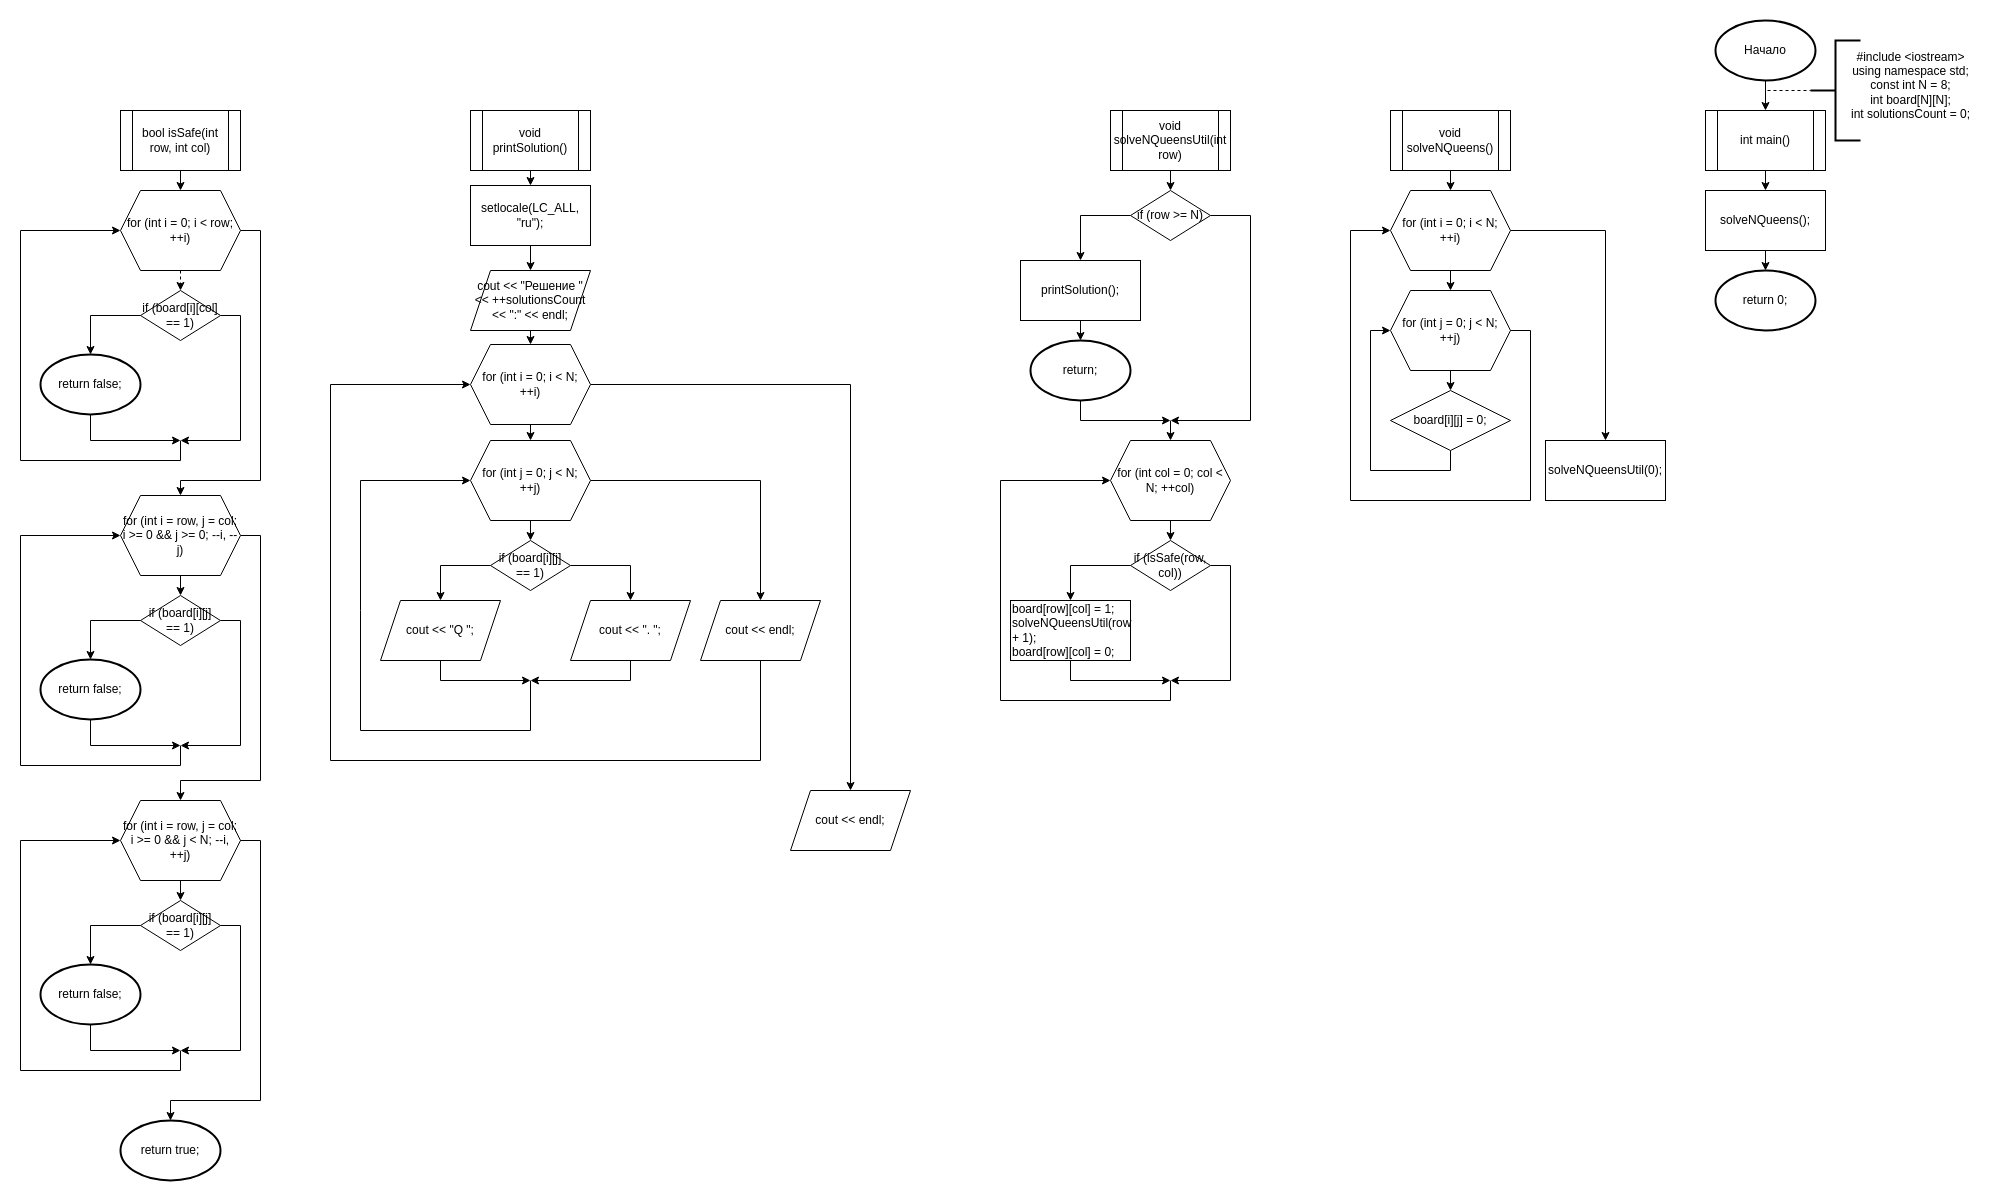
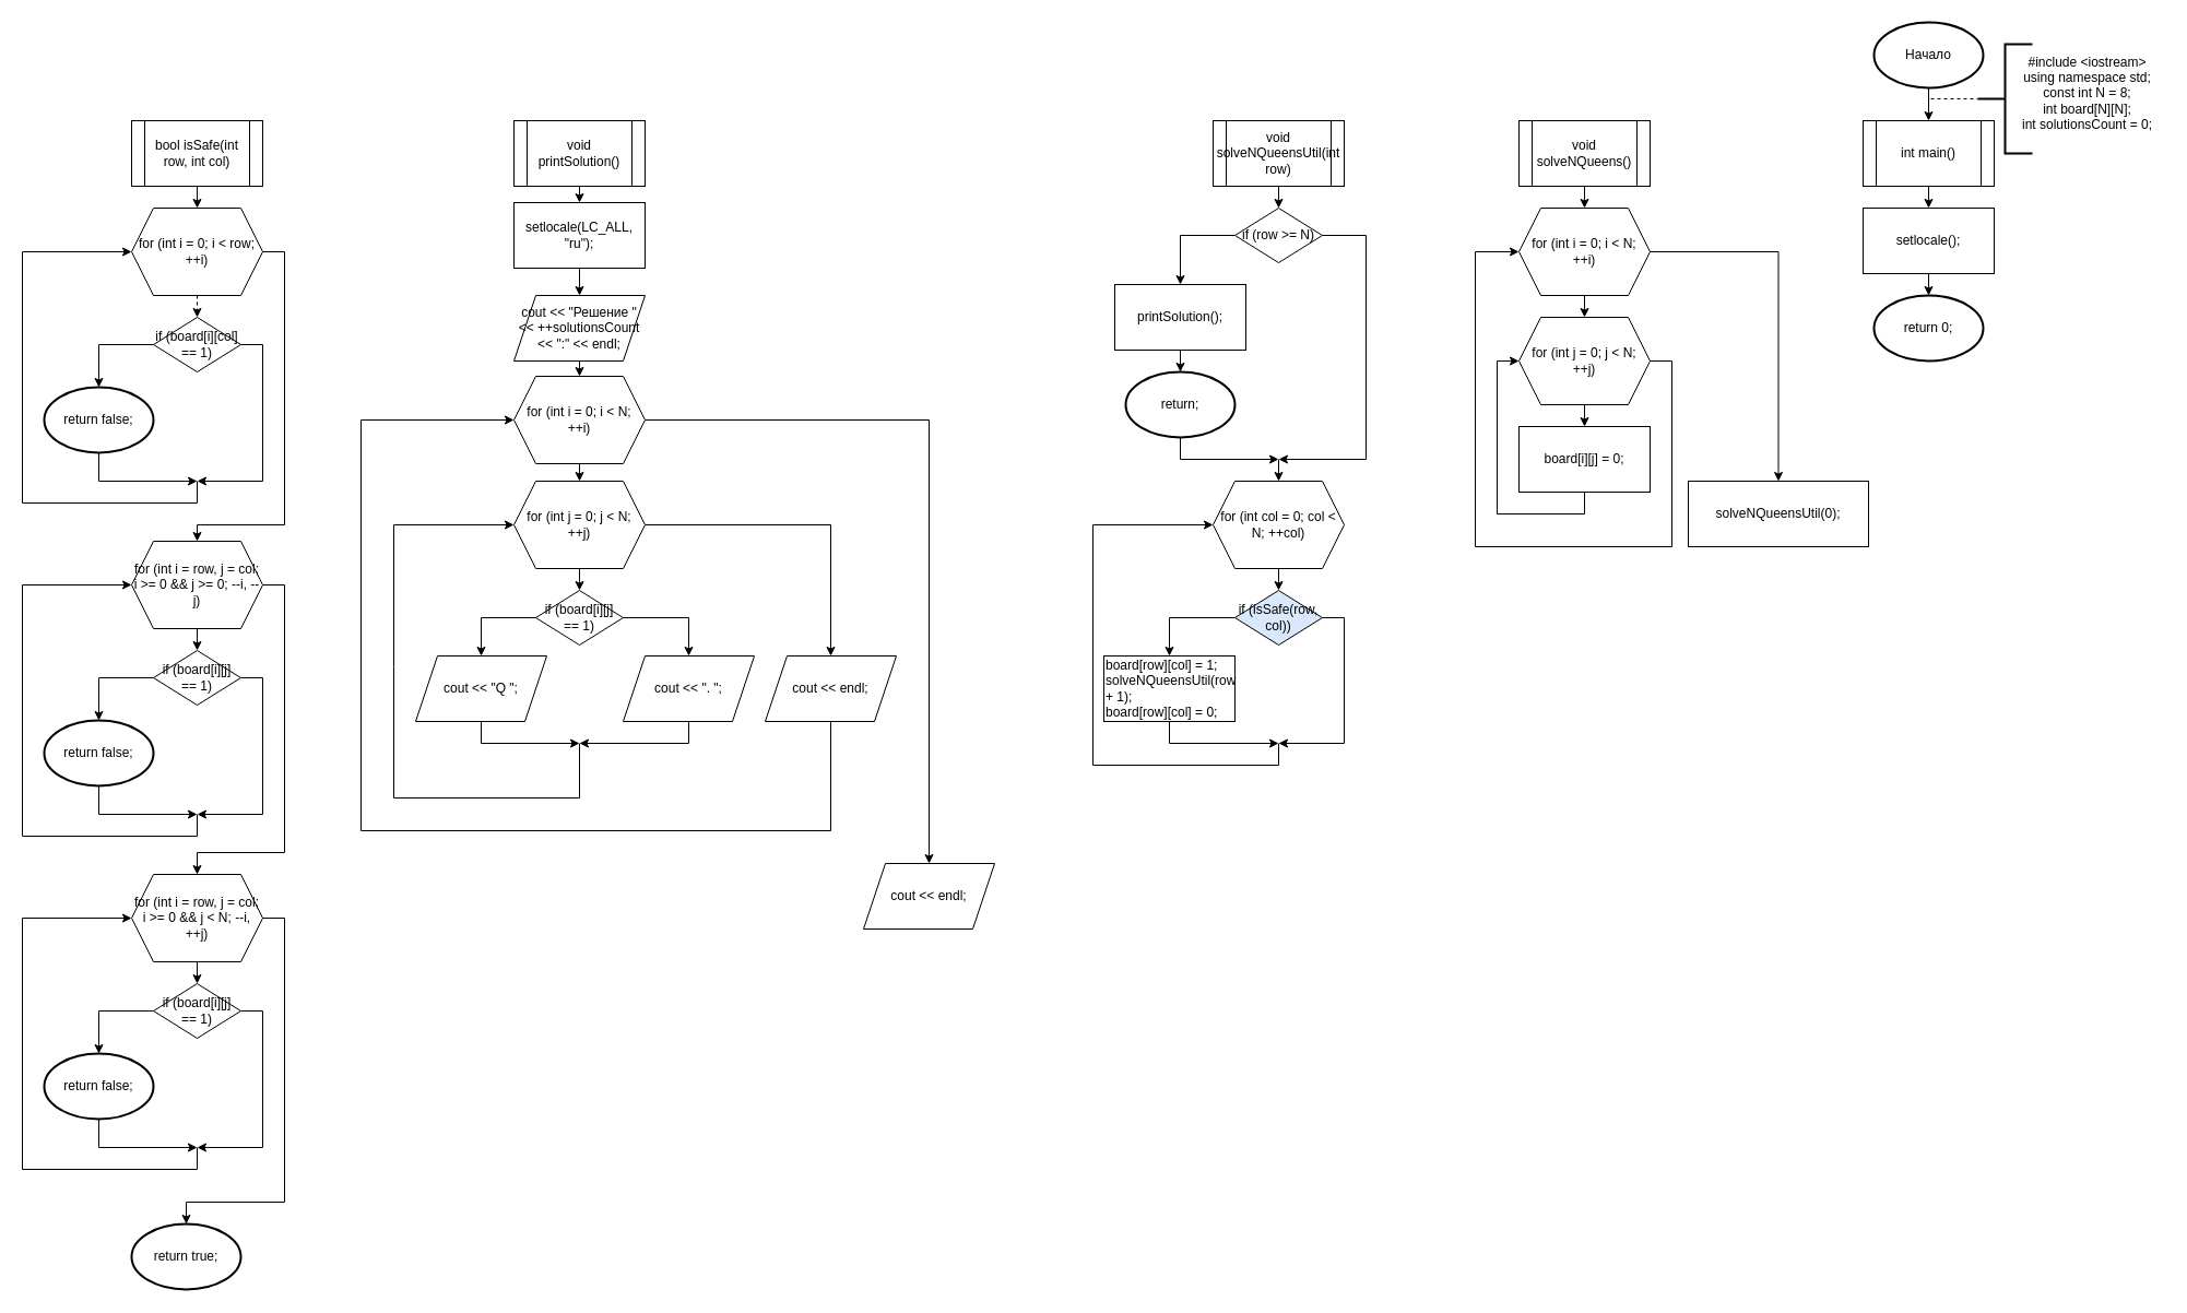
- <mxCell id="10" value="solveNQueens();" style="rounded=0;whiteSpace=wrap;html=1;" parent="1" vertex="1"><mxGeometry x="1705" y="190" width="120" height="60" as="geometry" /></mxCell>
+ <mxCell id="10" value="setlocale();" style="rounded=0;whiteSpace=wrap;html=1;" parent="1" vertex="1"><mxGeometry x="1705" y="190" width="120" height="60" as="geometry" /></mxCell>
- <mxCell id="22" value="board[i][j] = 0;" style="rhombus;whiteSpace=wrap;html=1;" parent="1" vertex="1"><mxGeometry x="1390" y="390" width="120" height="60" as="geometry" /></mxCell>
+ <mxCell id="22" value="board[i][j] = 0;" style="rounded=0;whiteSpace=wrap;html=1;" parent="1" vertex="1"><mxGeometry x="1390" y="390" width="120" height="60" as="geometry" /></mxCell>
- <mxCell id="23" value="solveNQueensUtil(0);" style="rounded=0;whiteSpace=wrap;html=1;" parent="1" vertex="1"><mxGeometry x="1545" y="440" width="120" height="60" as="geometry" /></mxCell>
+ <mxCell id="23" value="solveNQueensUtil(0);" style="rounded=0;whiteSpace=wrap;html=1;" parent="1" vertex="1"><mxGeometry x="1545" y="440" width="165" height="60" as="geometry" /></mxCell>
- <mxCell id="38" value="if (isSafe(row, col))" style="rhombus;whiteSpace=wrap;html=1;" parent="1" vertex="1"><mxGeometry x="1130" y="540" width="80" height="50" as="geometry" /></mxCell>
+ <mxCell id="38" value="if (isSafe(row, col))" style="rhombus;whiteSpace=wrap;html=1;fillColor=#dae8fc;" parent="1" vertex="1"><mxGeometry x="1130" y="540" width="80" height="50" as="geometry" /></mxCell>
